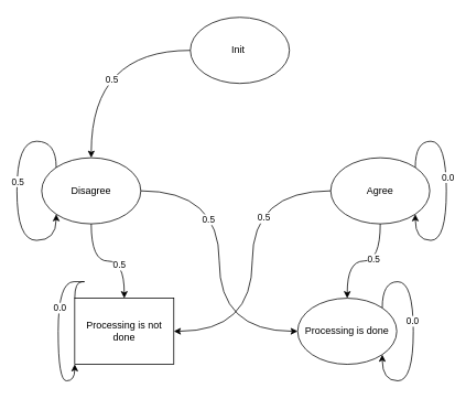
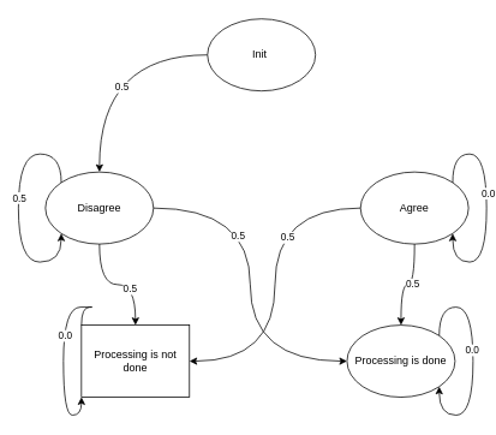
- <mxCell id="15" value="Processing is done" style="ellipse;whiteSpace=wrap;html=1;" vertex="1" parent="1"><mxGeometry x="360" y="360" width="120" height="80" as="geometry" /></mxCell>
+ <mxCell id="15" value="Processing is done" style="ellipse;whiteSpace=wrap;html=1;" vertex="1" parent="1"><mxGeometry x="385" y="360" width="120" height="80" as="geometry" /></mxCell>
